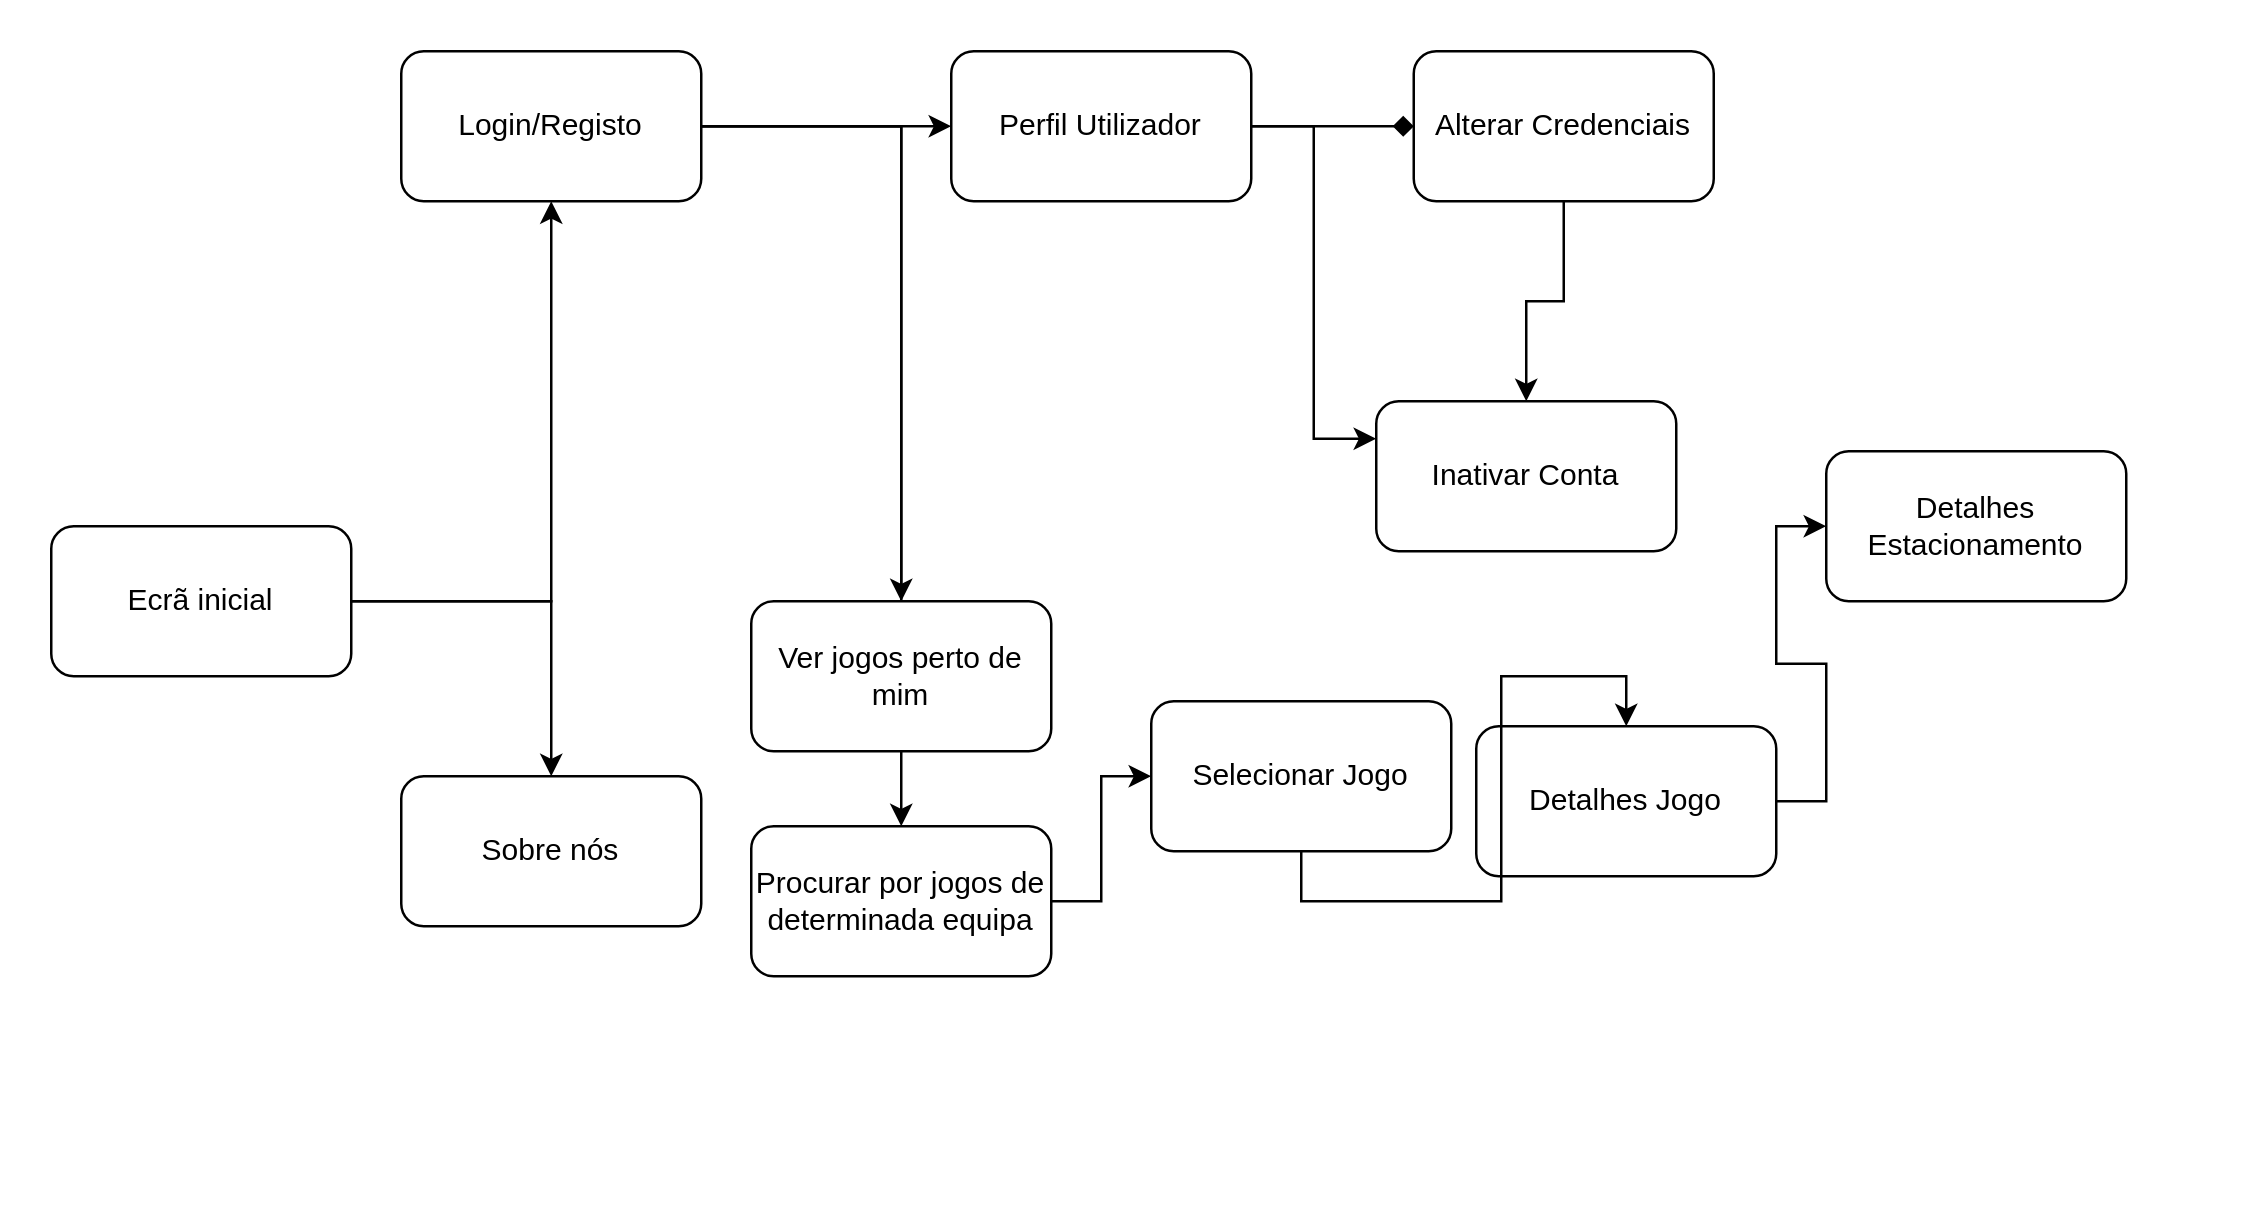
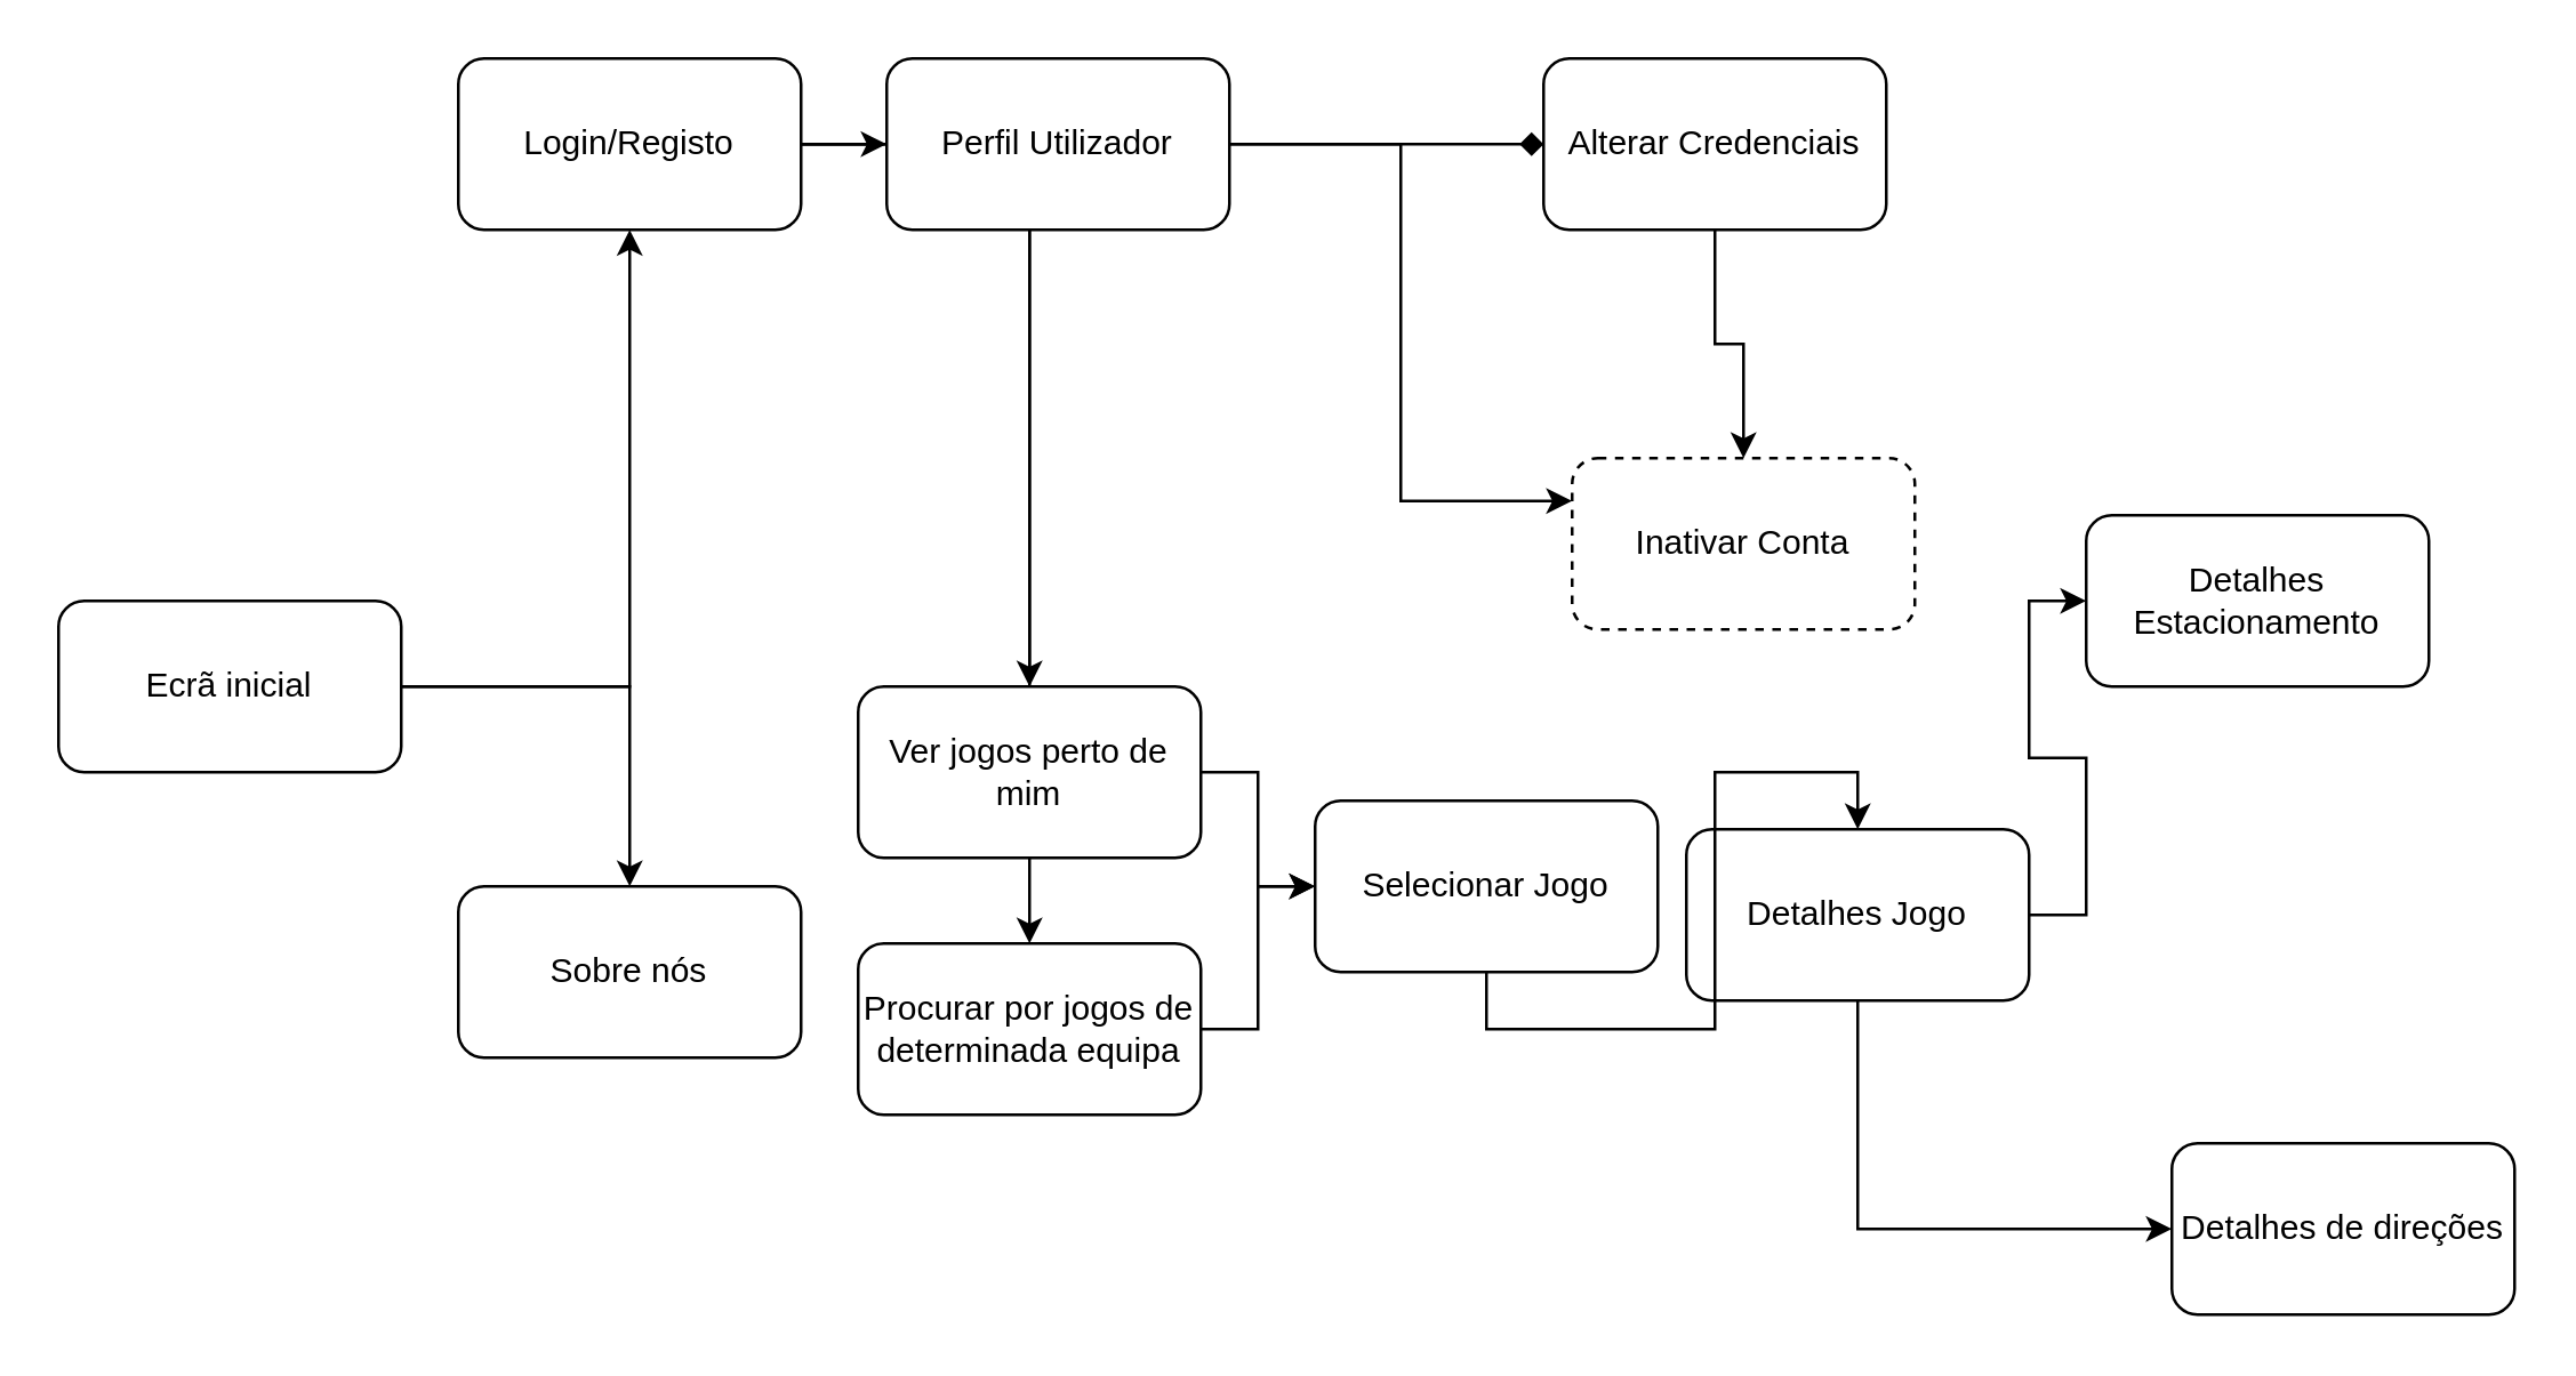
- <mxCell id="21" value="Perfil Utilizador" style="whiteSpace=wrap;html=1;rounded=1;" parent="1" vertex="1"><mxGeometry x="380" y="20" width="120" height="60" as="geometry" /></mxCell>
+ <mxCell id="21" value="Perfil Utilizador" style="whiteSpace=wrap;html=1;rounded=1;" parent="1" vertex="1"><mxGeometry x="310" y="20" width="120" height="60" as="geometry" /></mxCell>
- <mxCell id="23" value="Alterar Credenciais" style="whiteSpace=wrap;html=1;rounded=1;arcSize=15;" parent="1" vertex="1"><mxGeometry x="565" y="20" width="120" height="60" as="geometry" /></mxCell>
+ <mxCell id="23" value="Alterar Credenciais" style="whiteSpace=wrap;html=1;rounded=1;arcSize=15;" parent="1" vertex="1"><mxGeometry x="540" y="20" width="120" height="60" as="geometry" /></mxCell>
- <mxCell id="24" value="Inativar Conta" style="whiteSpace=wrap;html=1;rounded=1;arcSize=15;" parent="1" vertex="1"><mxGeometry x="550" y="160" width="120" height="60" as="geometry" /></mxCell>
+ <mxCell id="24" value="Inativar Conta" style="whiteSpace=wrap;html=1;rounded=1;arcSize=15;dashed=1;" parent="1" vertex="1"><mxGeometry x="550" y="160" width="120" height="60" as="geometry" /></mxCell>
+ <mxCell id="10" value="" style="edgeStyle=orthogonalEdgeStyle;rounded=0;orthogonalLoop=1;jettySize=auto;html=1;" edge="1" parent="1" source="11" target="25"><mxGeometry relative="1" as="geometry" /></mxCell>
+ <mxCell id="15" style="edgeStyle=orthogonalEdgeStyle;rounded=0;orthogonalLoop=1;jettySize=auto;html=1;exitX=0.5;exitY=1;exitDx=0;exitDy=0;entryX=0;entryY=0.5;entryDx=0;entryDy=0;" parent="1" source="16" target="18" edge="1"><mxGeometry relative="1" as="geometry" /></mxCell>
+ <mxCell id="18" value="Detalhes de direções" style="whiteSpace=wrap;html=1;rounded=1;" parent="1" vertex="1"><mxGeometry x="760" y="400" width="120" height="60" as="geometry" /></mxCell>
